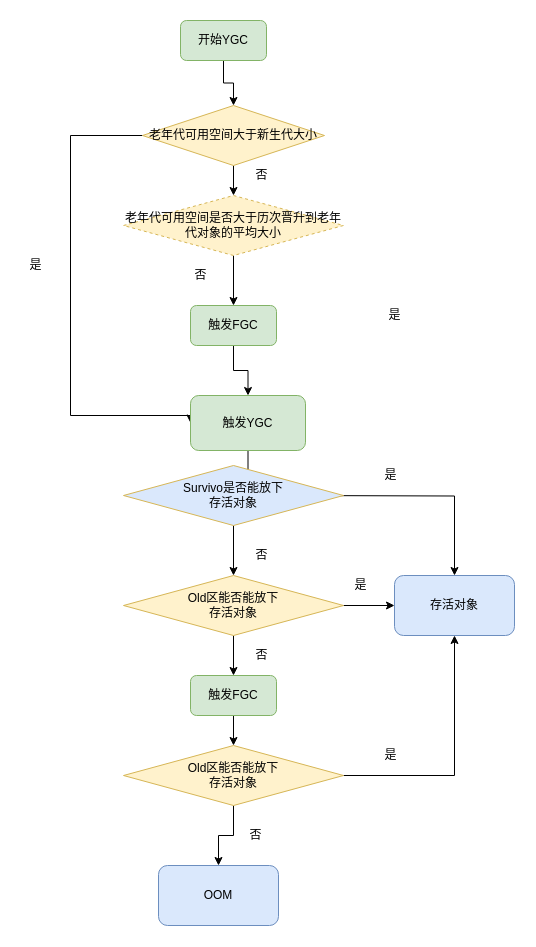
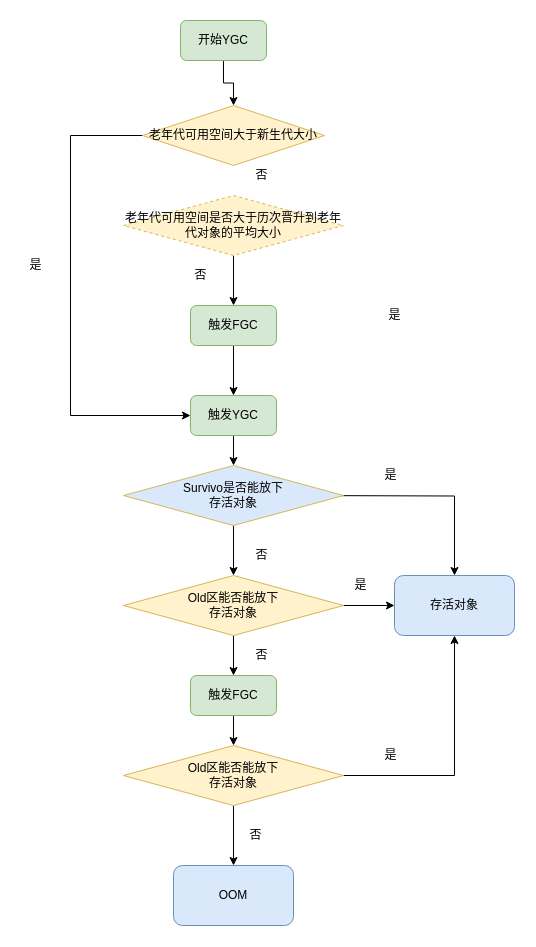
- <mxCell id="5" value="" style="edgeStyle=orthogonalEdgeStyle;rounded=0;orthogonalLoop=1;jettySize=auto;html=1;" edge="1" parent="1" source="6" target="10"><mxGeometry relative="1" as="geometry" /></mxCell>
- <mxCell id="8" value="触发YGC" style="rounded=1;whiteSpace=wrap;html=1;fillColor=#d5e8d4;strokeColor=#82b366;" vertex="1" parent="1"><mxGeometry x="190" y="395" width="115" height="55" as="geometry" /></mxCell>
+ <mxCell id="8" value="触发YGC" style="rounded=1;whiteSpace=wrap;html=1;fillColor=#d5e8d4;strokeColor=#82b366;" vertex="1" parent="1"><mxGeometry x="190" y="395" width="86" height="40" as="geometry" /></mxCell>
- <mxCell id="23" value="OOM" style="rounded=1;whiteSpace=wrap;html=1;fillColor=#dae8fc;strokeColor=#6c8ebf;" vertex="1" parent="1"><mxGeometry x="158" y="865" width="120" height="60" as="geometry" /></mxCell>
+ <mxCell id="23" value="OOM" style="rounded=1;whiteSpace=wrap;html=1;fillColor=#dae8fc;strokeColor=#6c8ebf;" vertex="1" parent="1"><mxGeometry x="173" y="865" width="120" height="60" as="geometry" /></mxCell>
